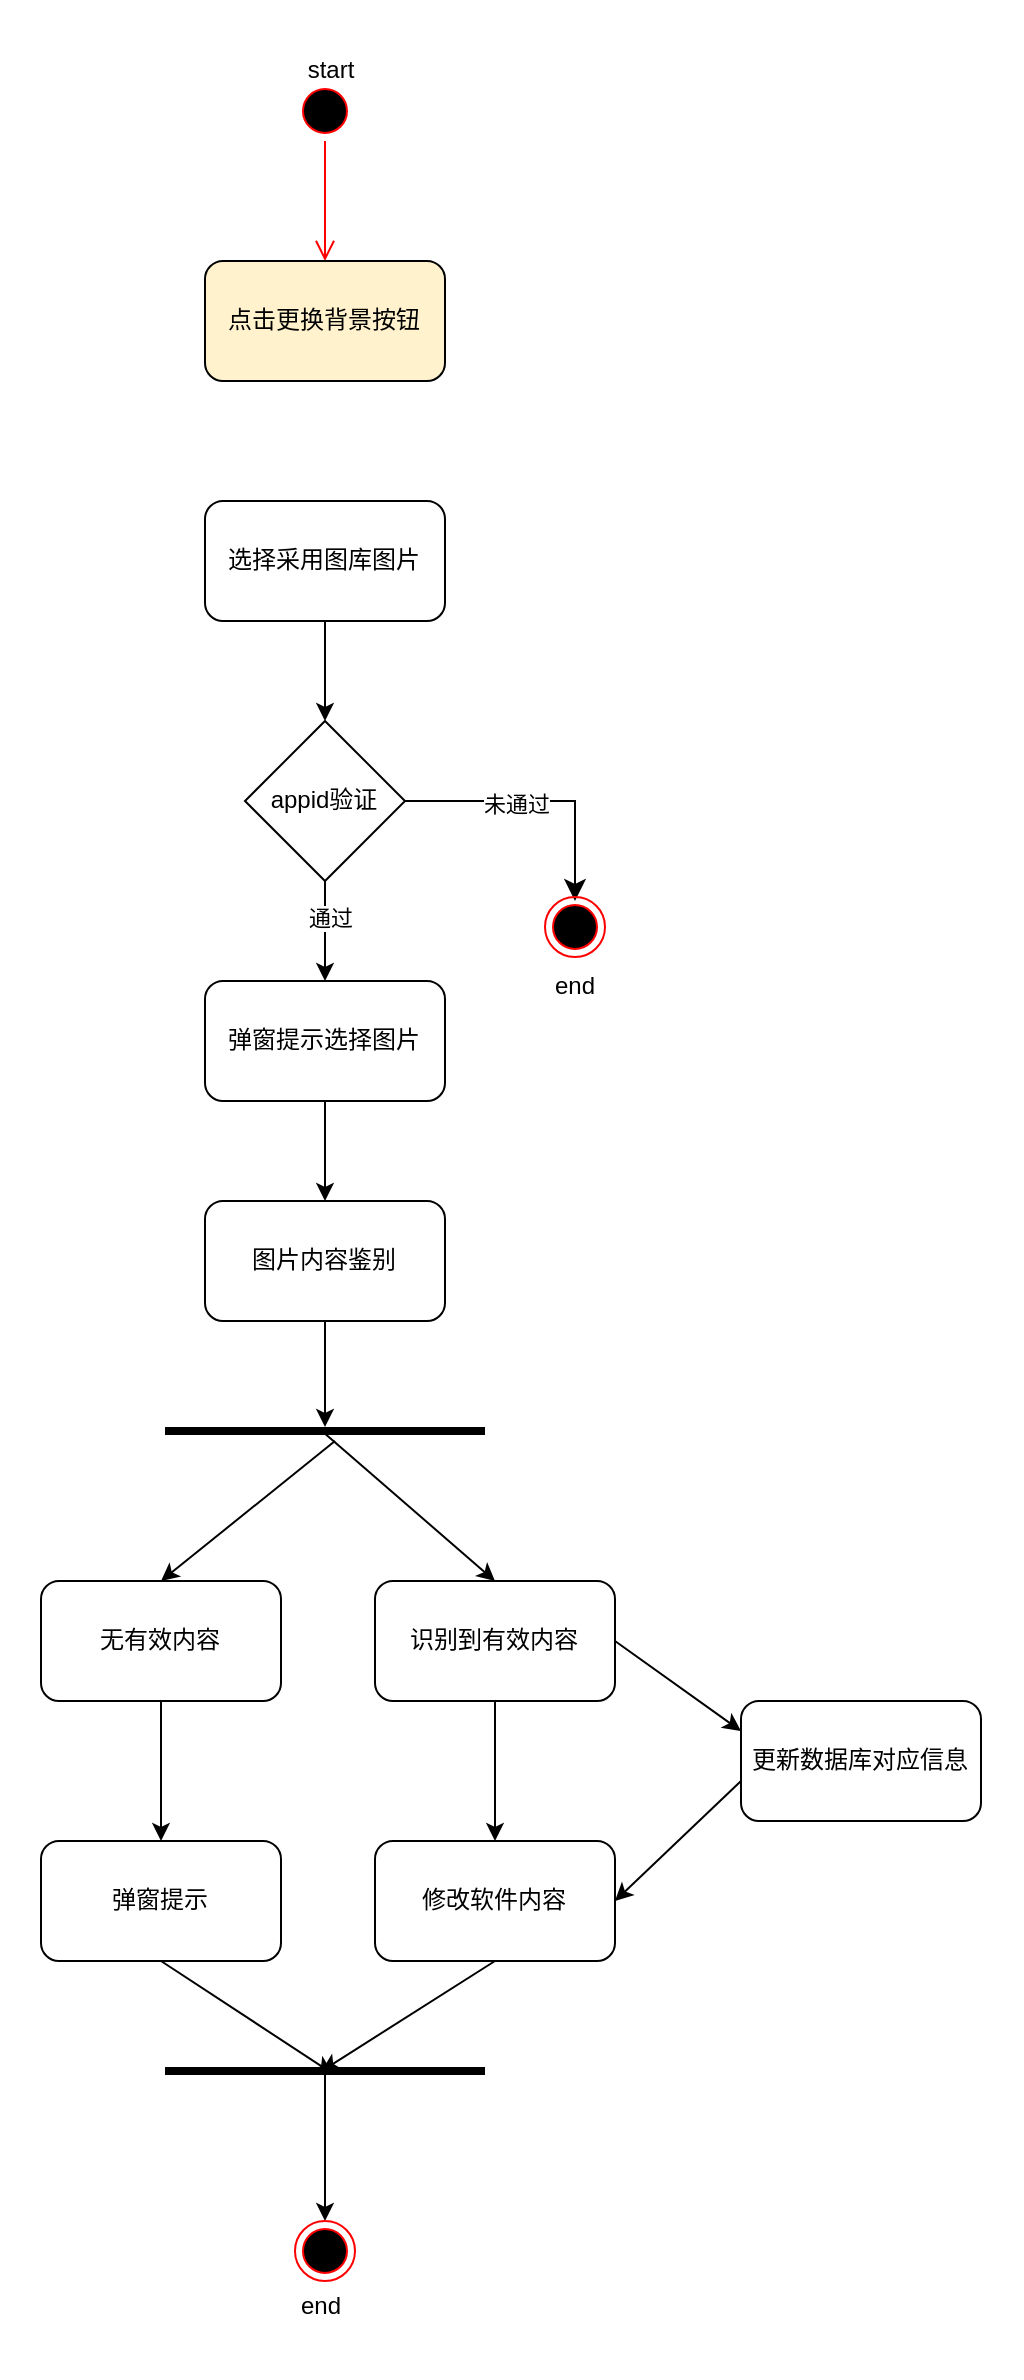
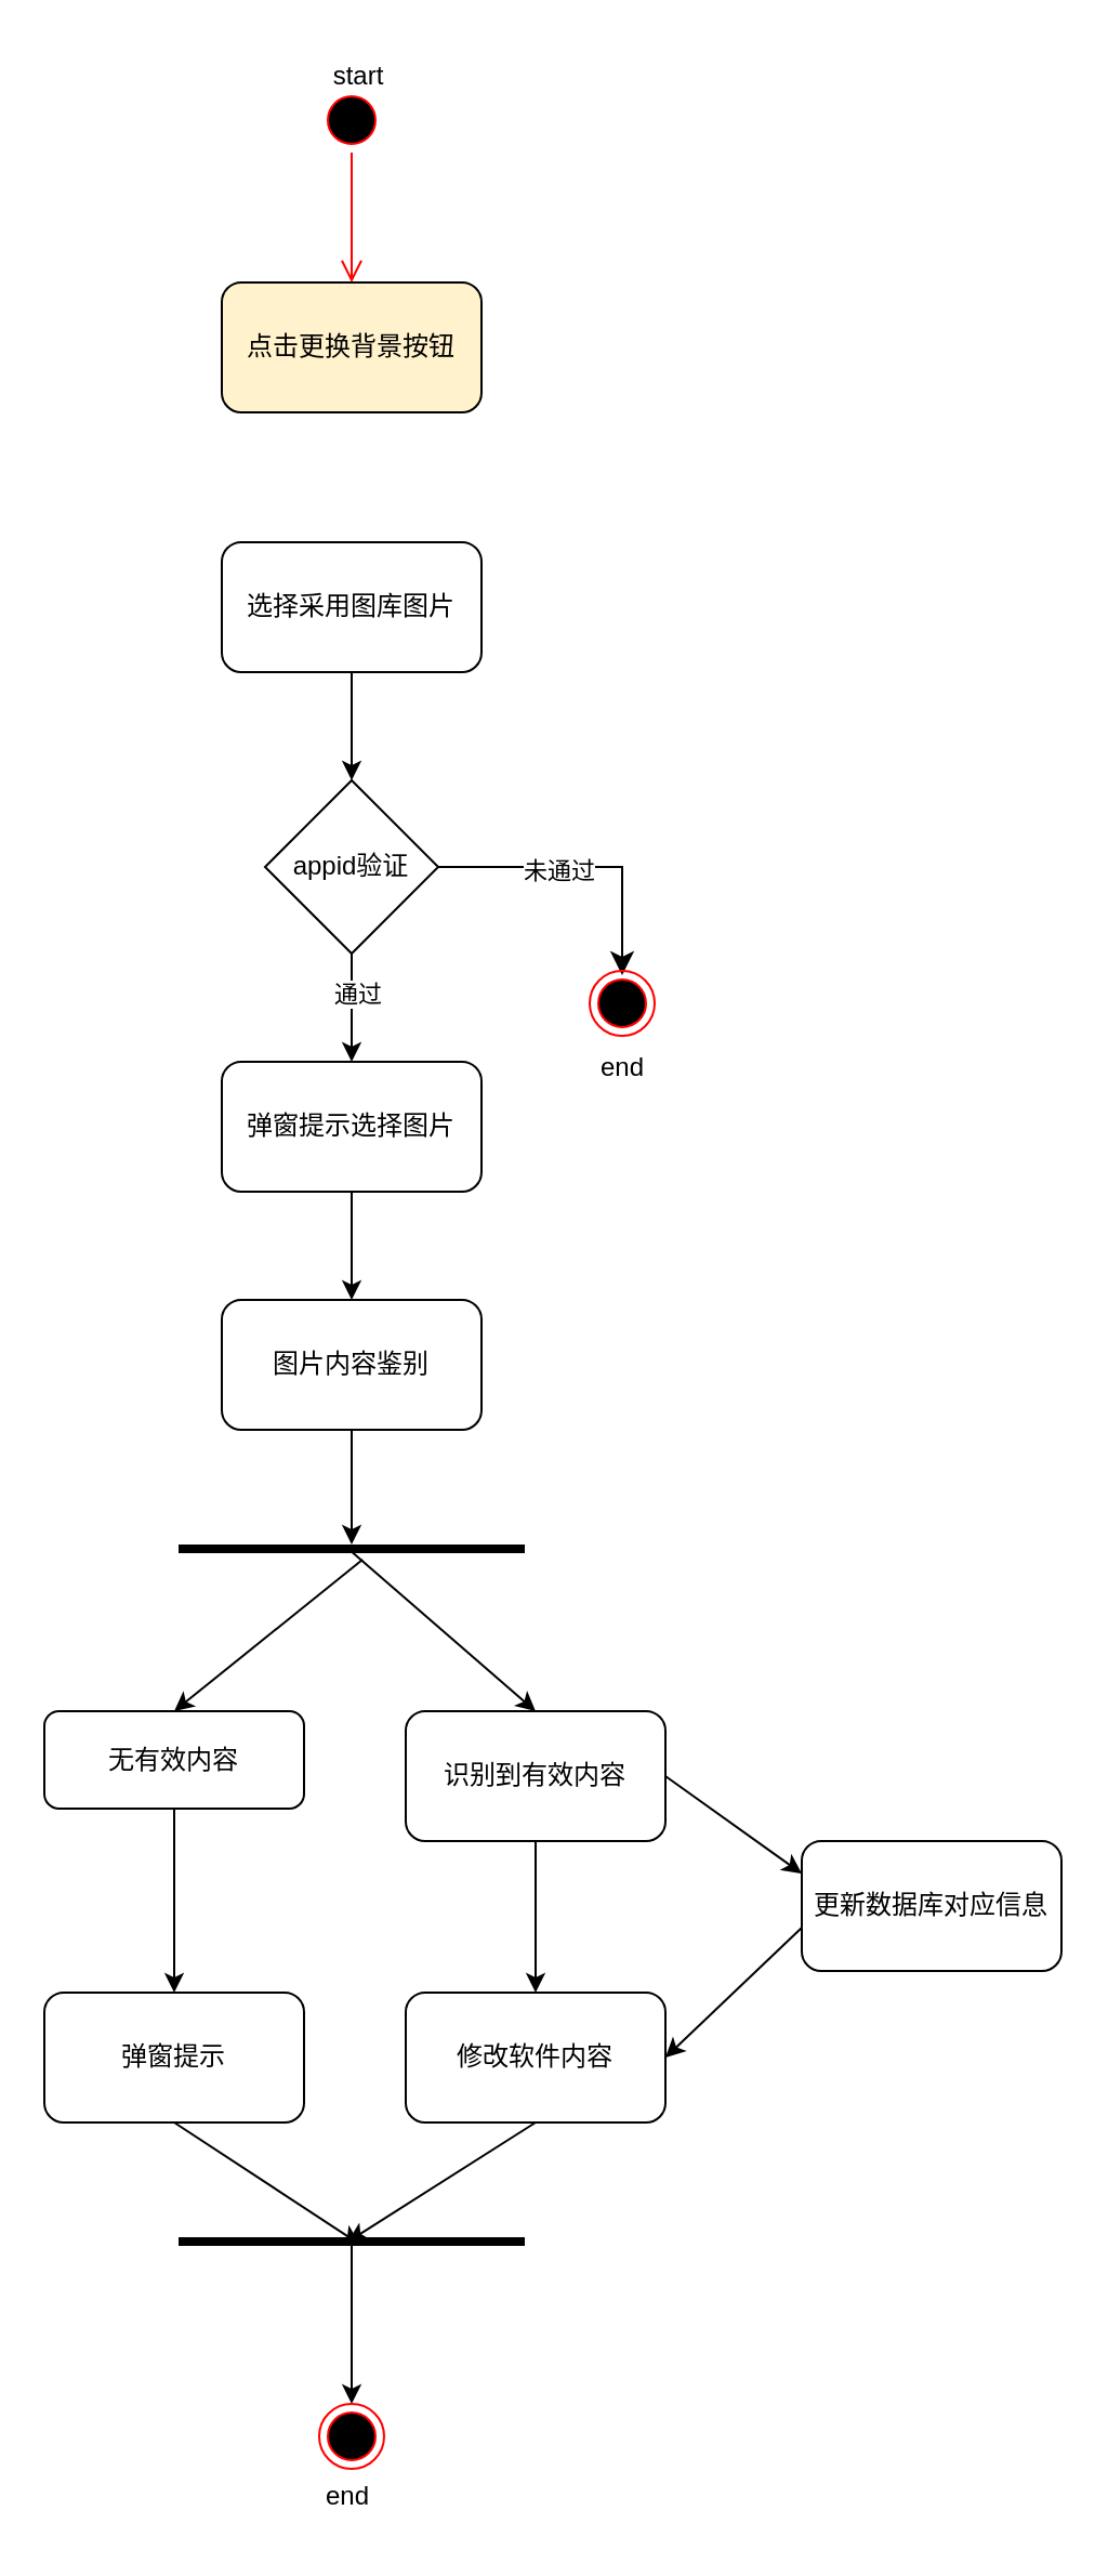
- <mxCell id="23" value="无有效内容" style="rounded=1;whiteSpace=wrap;html=1;" parent="1" vertex="1"><mxGeometry x="20" y="790" width="120" height="60" as="geometry" /></mxCell>
+ <mxCell id="23" value="无有效内容" style="rounded=1;whiteSpace=wrap;html=1;" parent="1" vertex="1"><mxGeometry x="20" y="790" width="120" height="45" as="geometry" /></mxCell>
